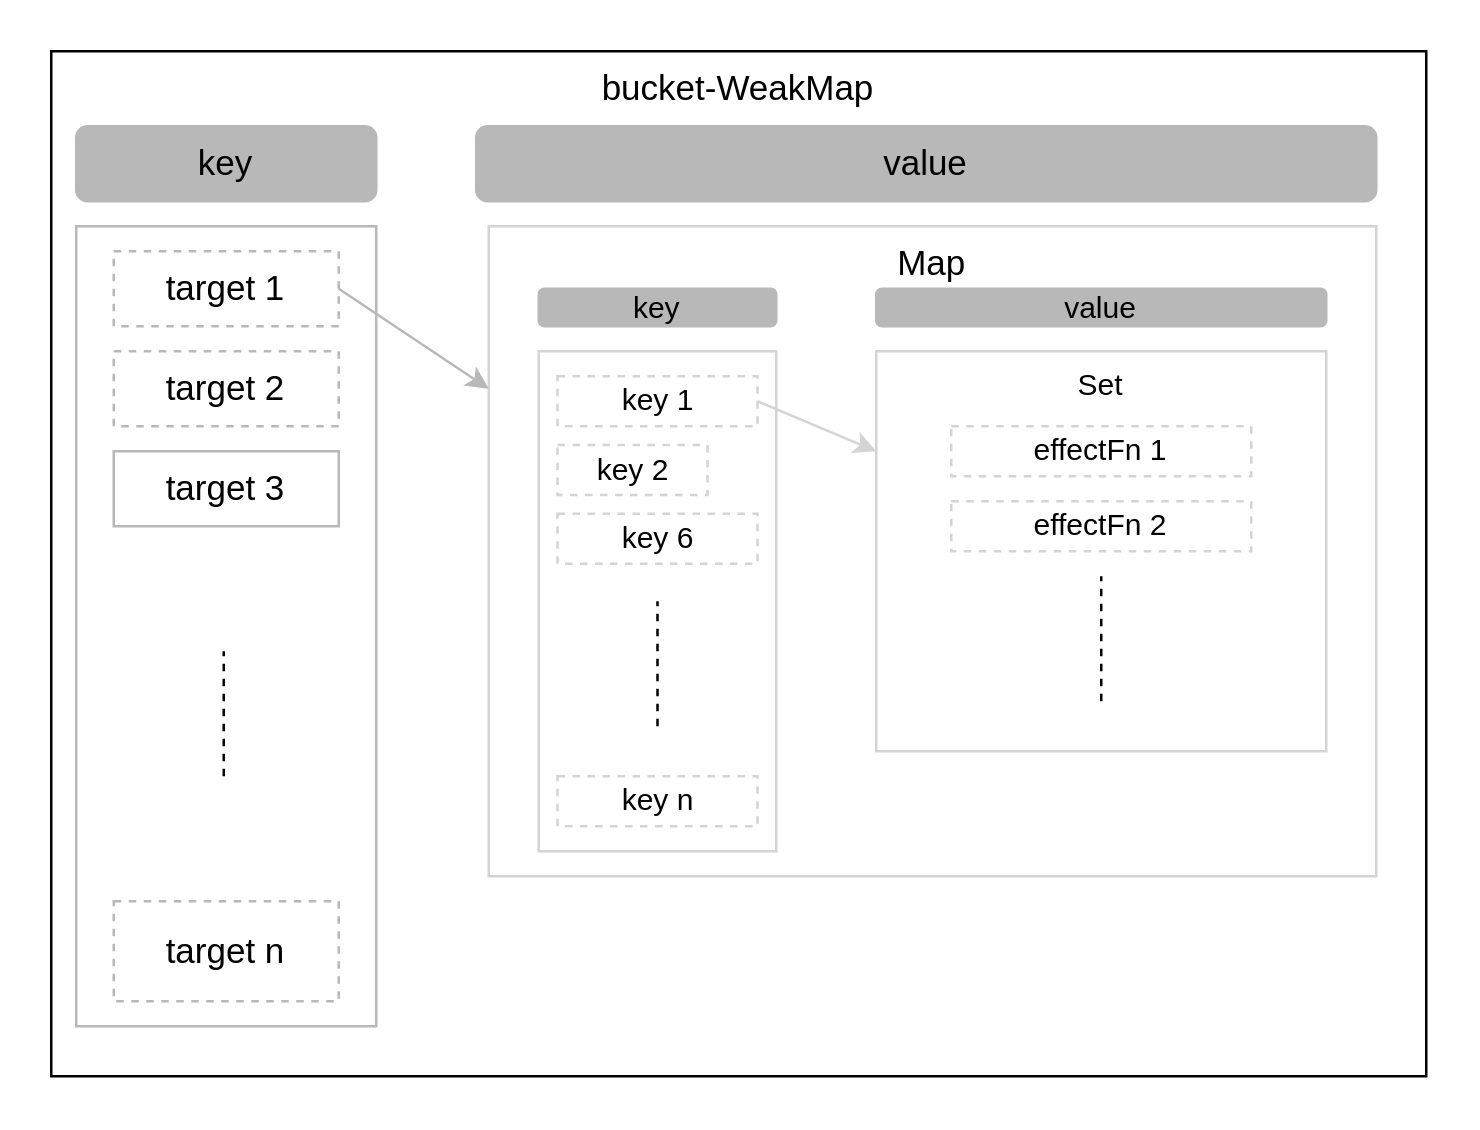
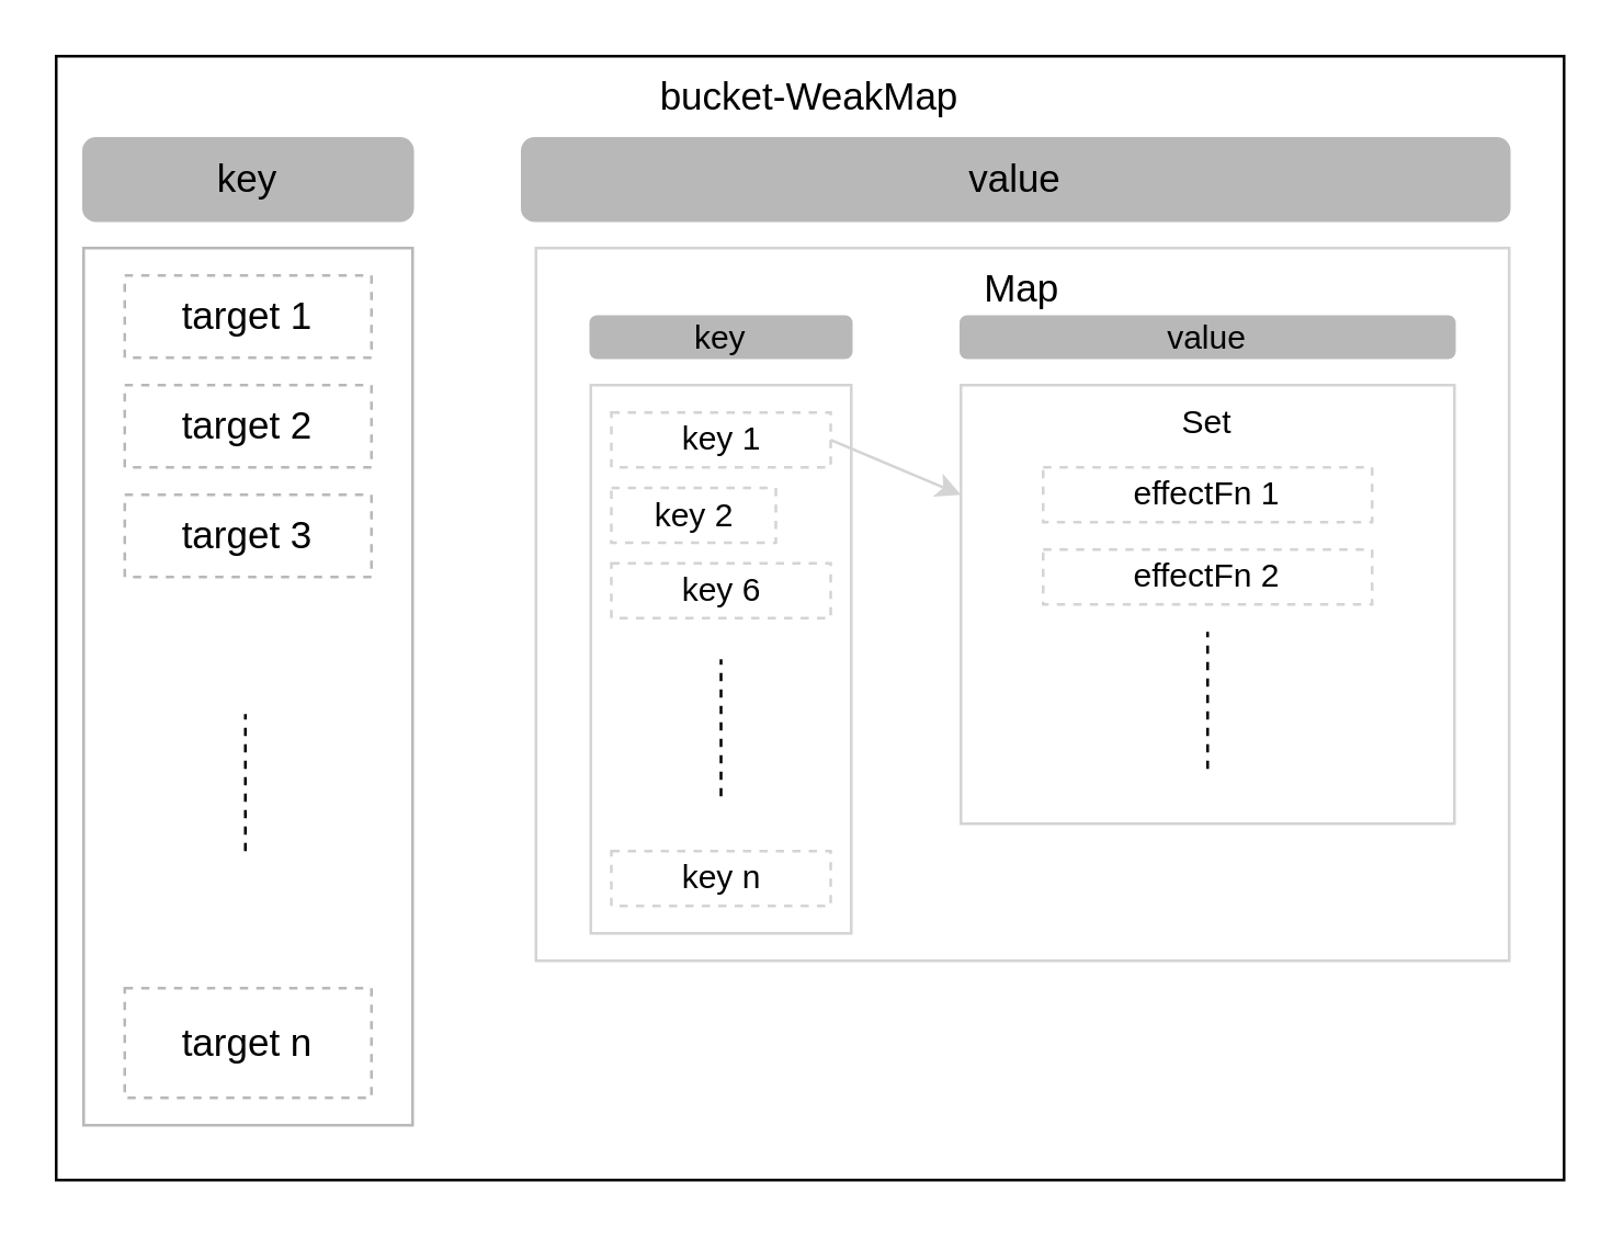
- <mxCell id="24" value="" style="endArrow=classic;html=1;fontSize=12;fontColor=#000000;exitX=1;exitY=0.5;exitDx=0;exitDy=0;entryX=0;entryY=0.25;entryDx=0;entryDy=0;strokeColor=#B8B8B8;" parent="1" source="5" target="11" edge="1"><mxGeometry width="50" height="50" relative="1" as="geometry"><mxPoint x="20" y="500" as="sourcePoint" /><mxPoint x="70" y="450" as="targetPoint" /></mxGeometry></mxCell>
- <mxCell id="7" value="target 3" style="rounded=0;whiteSpace=wrap;html=1;shadow=0;strokeColor=#B8B8B8;fillColor=#FFFFFF;fontSize=14;fontColor=#000000;dashed=0;" parent="1" vertex="1"><mxGeometry x="45" y="180" width="90" height="30" as="geometry" /></mxCell>
+ <mxCell id="7" value="target 3" style="rounded=0;whiteSpace=wrap;html=1;shadow=0;strokeColor=#B8B8B8;fillColor=#FFFFFF;fontSize=14;fontColor=#000000;dashed=1;" parent="1" vertex="1"><mxGeometry x="45" y="180" width="90" height="30" as="geometry" /></mxCell>
